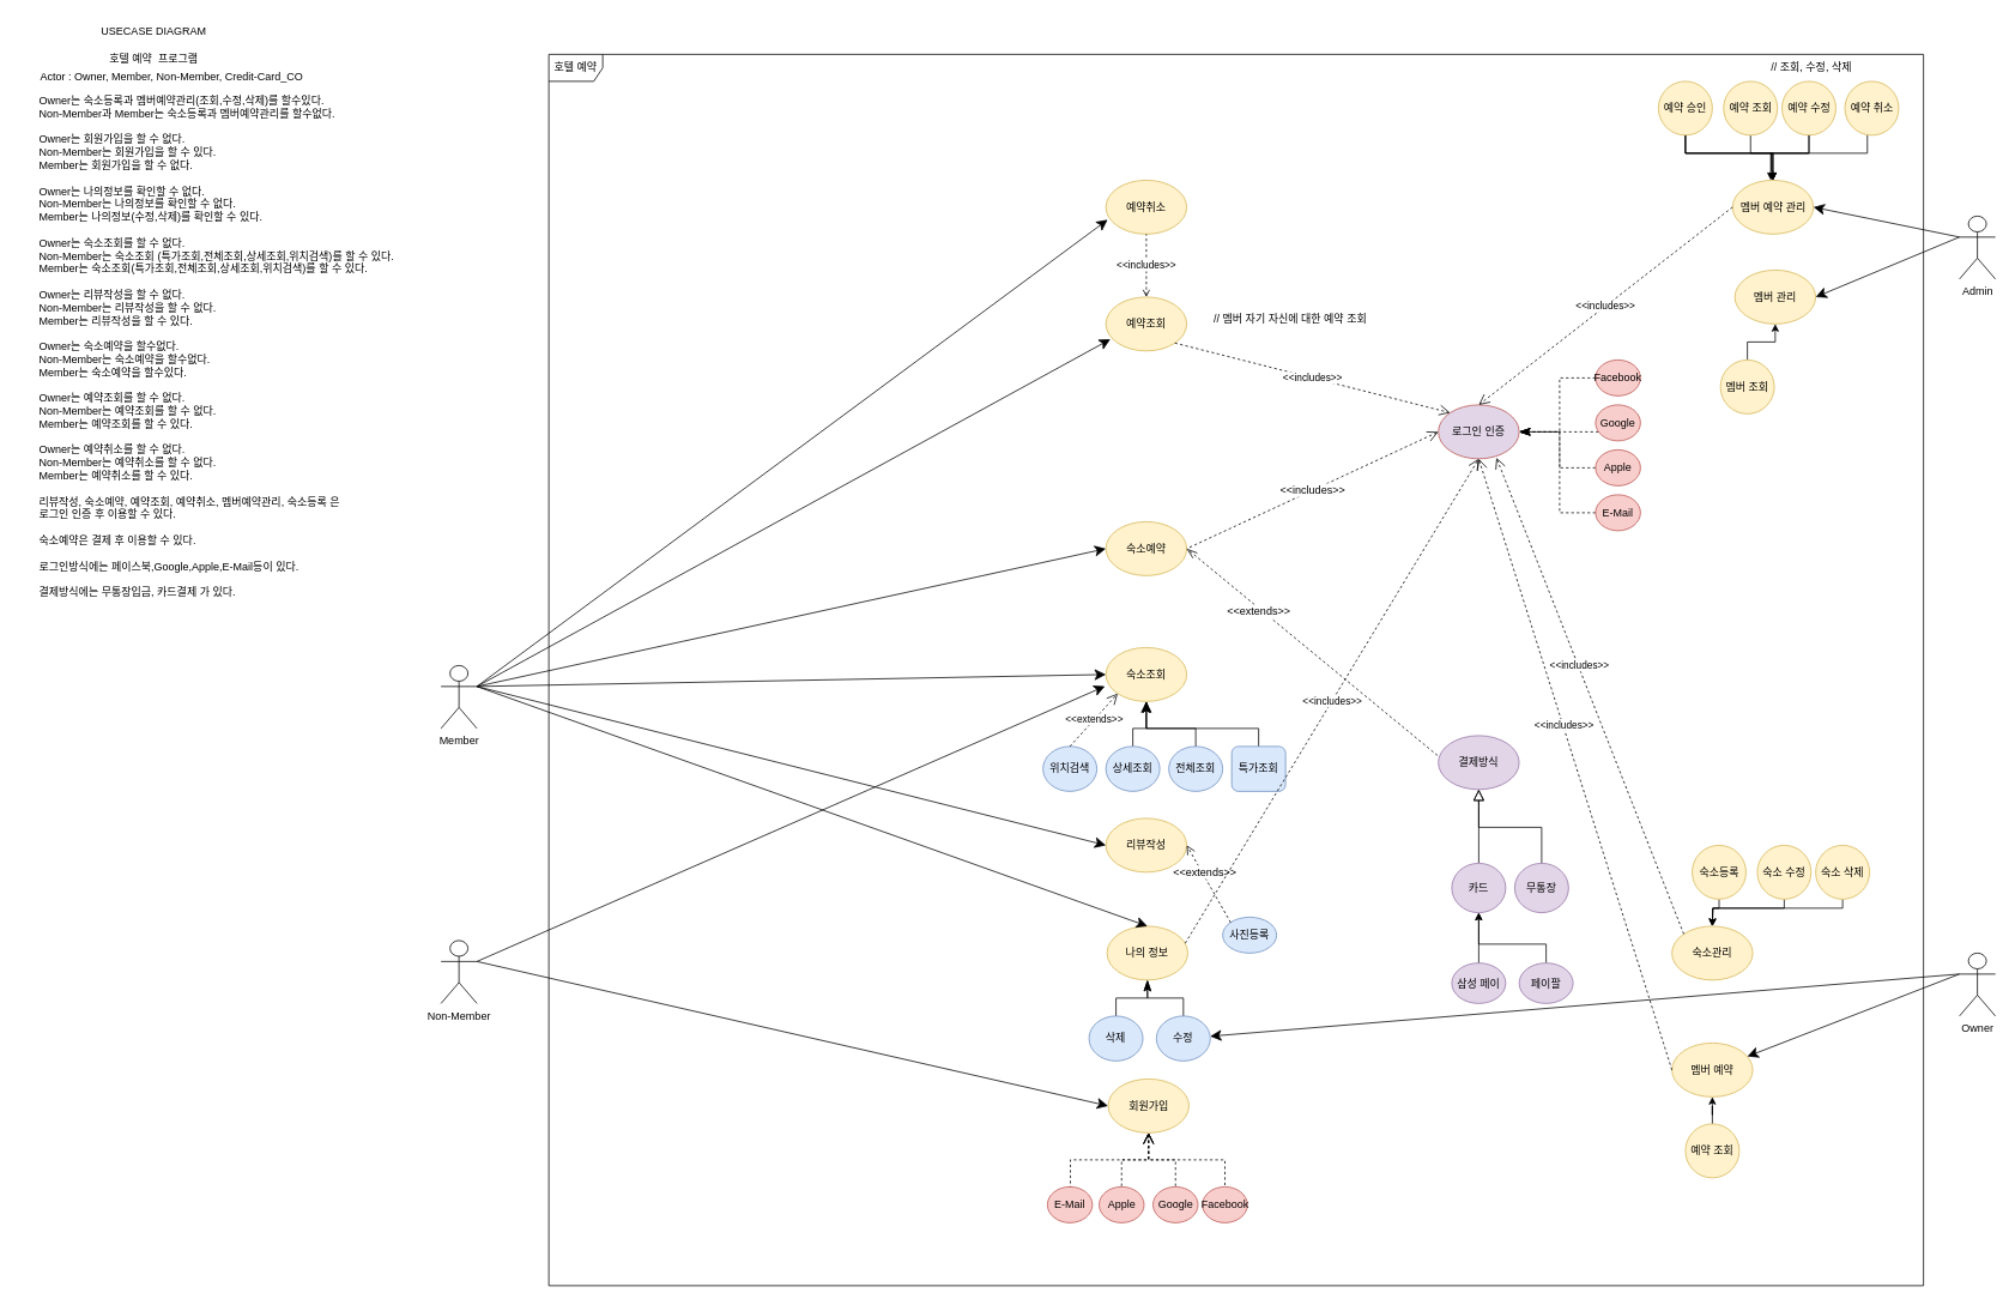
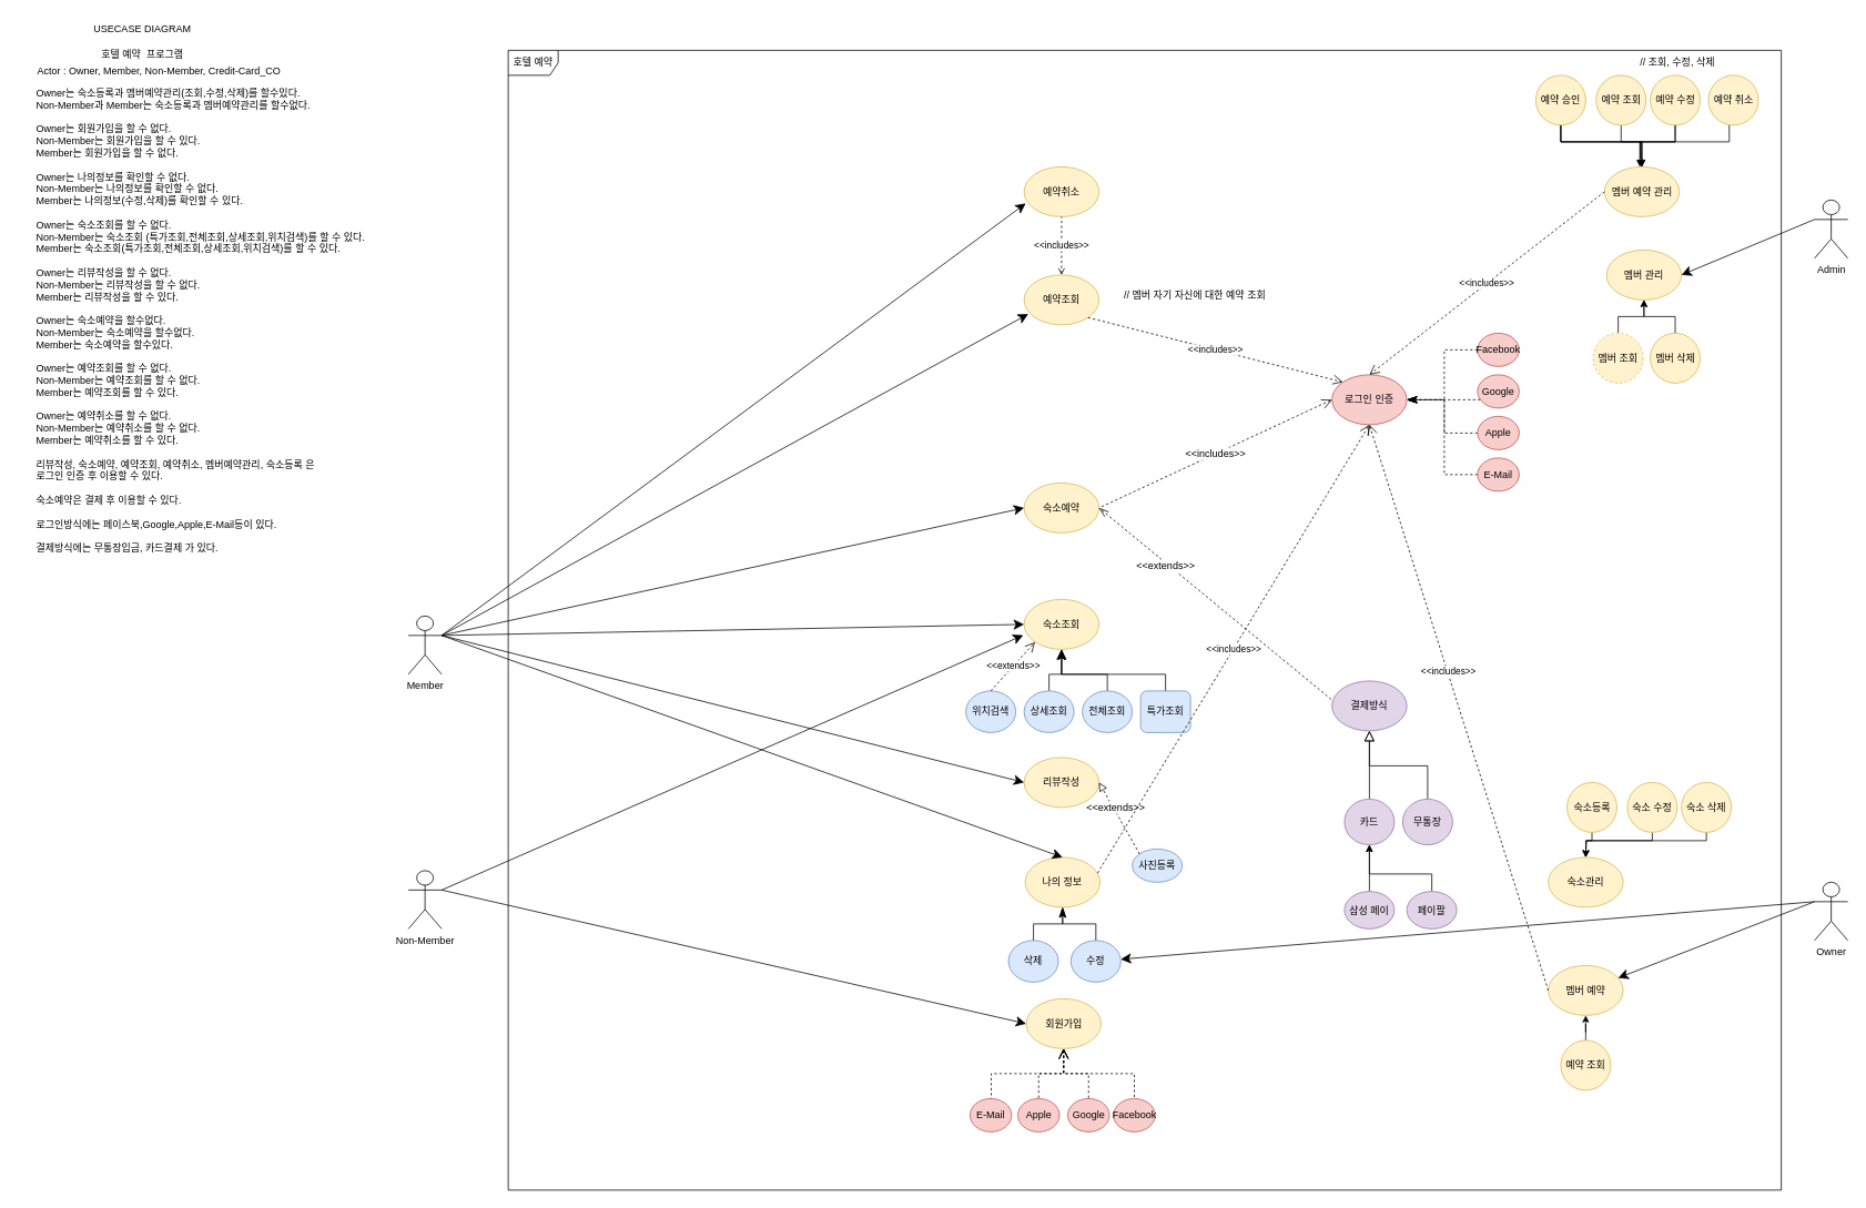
- <mxCell id="88" value="" style="endArrow=classic;html=1;rounded=0;startSize=10;endSize=10;entryX=1;entryY=0.5;entryDx=0;entryDy=0;exitX=0;exitY=0.333;exitDx=0;exitDy=0;exitPerimeter=0;" edge="1" parent="1" source="71" target="63"><mxGeometry width="50" height="50" relative="1" as="geometry"><mxPoint x="2190" y="1093.333" as="sourcePoint" /><mxPoint x="1960" y="1070" as="targetPoint" /></mxGeometry></mxCell>
+ <mxCell id="104" value="" style="edgeStyle=orthogonalEdgeStyle;rounded=0;orthogonalLoop=1;jettySize=auto;html=1;" edge="1" parent="1" source="105" target="80"><mxGeometry relative="1" as="geometry" /></mxCell>
- <mxCell id="103" value="멤버 조회" style="ellipse;whiteSpace=wrap;html=1;fillColor=#fff2cc;strokeColor=#d6b656;" vertex="1" parent="1"><mxGeometry x="1914" y="400" width="60" height="60" as="geometry" /></mxCell>
+ <mxCell id="103" value="멤버 조회" style="ellipse;whiteSpace=wrap;html=1;fillColor=#fff2cc;strokeColor=#d6b656;dashed=1;" vertex="1" parent="1"><mxGeometry x="1914" y="400" width="60" height="60" as="geometry" /></mxCell>
+ <mxCell id="105" value="멤버 삭제" style="ellipse;whiteSpace=wrap;html=1;fillColor=#fff2cc;strokeColor=#d6b656;" vertex="1" parent="1"><mxGeometry x="1982.5" y="400" width="60" height="60" as="geometry" /></mxCell>
- <mxCell id="23" value="로그인 인증" style="ellipse;whiteSpace=wrap;html=1;fillColor=#e1d5e7;strokeColor=#b85450;" vertex="1" parent="1"><mxGeometry x="1600" y="450" width="90" height="60" as="geometry" /></mxCell>
+ <mxCell id="23" value="로그인 인증" style="ellipse;whiteSpace=wrap;html=1;fillColor=#f8cecc;strokeColor=#b85450;" vertex="1" parent="1"><mxGeometry x="1600" y="450" width="90" height="60" as="geometry" /></mxCell>
- <mxCell id="67" value="&amp;lt;&amp;lt;includes&amp;gt;&amp;gt;" style="endArrow=open;html=1;rounded=0;dashed=1;startSize=10;endSize=10;entryX=0.719;entryY=0.981;entryDx=0;entryDy=0;exitX=0;exitY=0;exitDx=0;exitDy=0;endFill=0;entryPerimeter=0;" edge="1" parent="1" source="16" target="23"><mxGeometry x="0.126" y="-1" width="50" height="50" relative="1" as="geometry"><mxPoint x="1145" y="570" as="sourcePoint" /><mxPoint x="1232.03" y="261.072" as="targetPoint" /><mxPoint as="offset" /></mxGeometry></mxCell>
- <mxCell id="38" value="&amp;lt;&amp;lt;extends&amp;gt;&amp;gt;" style="endArrow=open;dashed=1;html=1;rounded=0;fontSize=12;endFill=0;entryX=1;entryY=0.5;entryDx=0;entryDy=0;endSize=8;exitX=0;exitY=0;exitDx=0;exitDy=0;" edge="1" parent="1" source="37" target="20"><mxGeometry x="0.272" y="-3" width="50" height="50" relative="1" as="geometry"><mxPoint x="1380" y="1000" as="sourcePoint" /><mxPoint x="1340" y="700" as="targetPoint" /><mxPoint as="offset" /></mxGeometry></mxCell>
+ <mxCell id="38" value="&amp;lt;&amp;lt;extends&amp;gt;&amp;gt;" style="endArrow=block;dashed=1;html=1;rounded=0;fontSize=12;endFill=0;entryX=1;entryY=0.5;entryDx=0;entryDy=0;endSize=8;exitX=0;exitY=0;exitDx=0;exitDy=0;" edge="1" parent="1" source="37" target="20"><mxGeometry x="0.272" y="-3" width="50" height="50" relative="1" as="geometry"><mxPoint x="1380" y="1000" as="sourcePoint" /><mxPoint x="1340" y="700" as="targetPoint" /><mxPoint as="offset" /></mxGeometry></mxCell>
